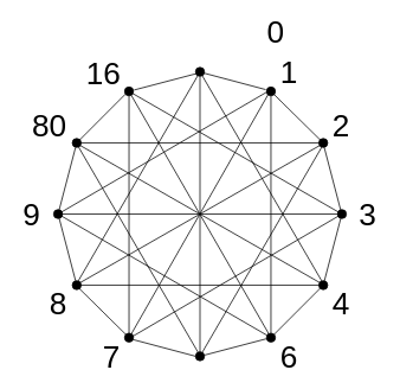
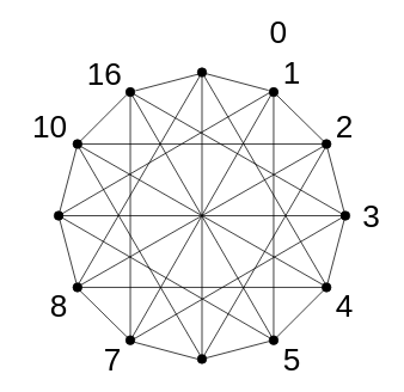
- <mxCell id="47" value="&lt;font&gt;&lt;font style=&quot;font-size: 35px&quot;&gt;80&lt;/font&gt;&lt;br&gt;&lt;/font&gt;" style="text;html=1;align=center;verticalAlign=middle;resizable=0;points=[];autosize=1;" vertex="1" parent="1"><mxGeometry x="30" y="125" width="50" height="30" as="geometry" /></mxCell>
+ <mxCell id="47" value="&lt;font&gt;&lt;font style=&quot;font-size: 35px&quot;&gt;10&lt;/font&gt;&lt;br&gt;&lt;/font&gt;" style="text;html=1;align=center;verticalAlign=middle;resizable=0;points=[];autosize=1;" vertex="1" parent="1"><mxGeometry x="30" y="125" width="50" height="30" as="geometry" /></mxCell>
- <mxCell id="46" value="&lt;font&gt;&lt;font style=&quot;font-size: 35px&quot;&gt;9&lt;/font&gt;&lt;br&gt;&lt;/font&gt;" style="text;html=1;align=center;verticalAlign=middle;resizable=0;points=[];autosize=1;" vertex="1" parent="1"><mxGeometry x="20" y="225" width="30" height="30" as="geometry" /></mxCell>
- <mxCell id="43" value="&lt;font&gt;&lt;font style=&quot;font-size: 35px&quot;&gt;6&lt;/font&gt;&lt;br&gt;&lt;/font&gt;" style="text;html=1;align=center;verticalAlign=middle;resizable=0;points=[];autosize=1;" vertex="1" parent="1"><mxGeometry x="310" y="385" width="30" height="30" as="geometry" /></mxCell>
+ <mxCell id="43" value="&lt;font&gt;&lt;font style=&quot;font-size: 35px&quot;&gt;5&lt;/font&gt;&lt;br&gt;&lt;/font&gt;" style="text;html=1;align=center;verticalAlign=middle;resizable=0;points=[];autosize=1;" vertex="1" parent="1"><mxGeometry x="310" y="385" width="30" height="30" as="geometry" /></mxCell>
